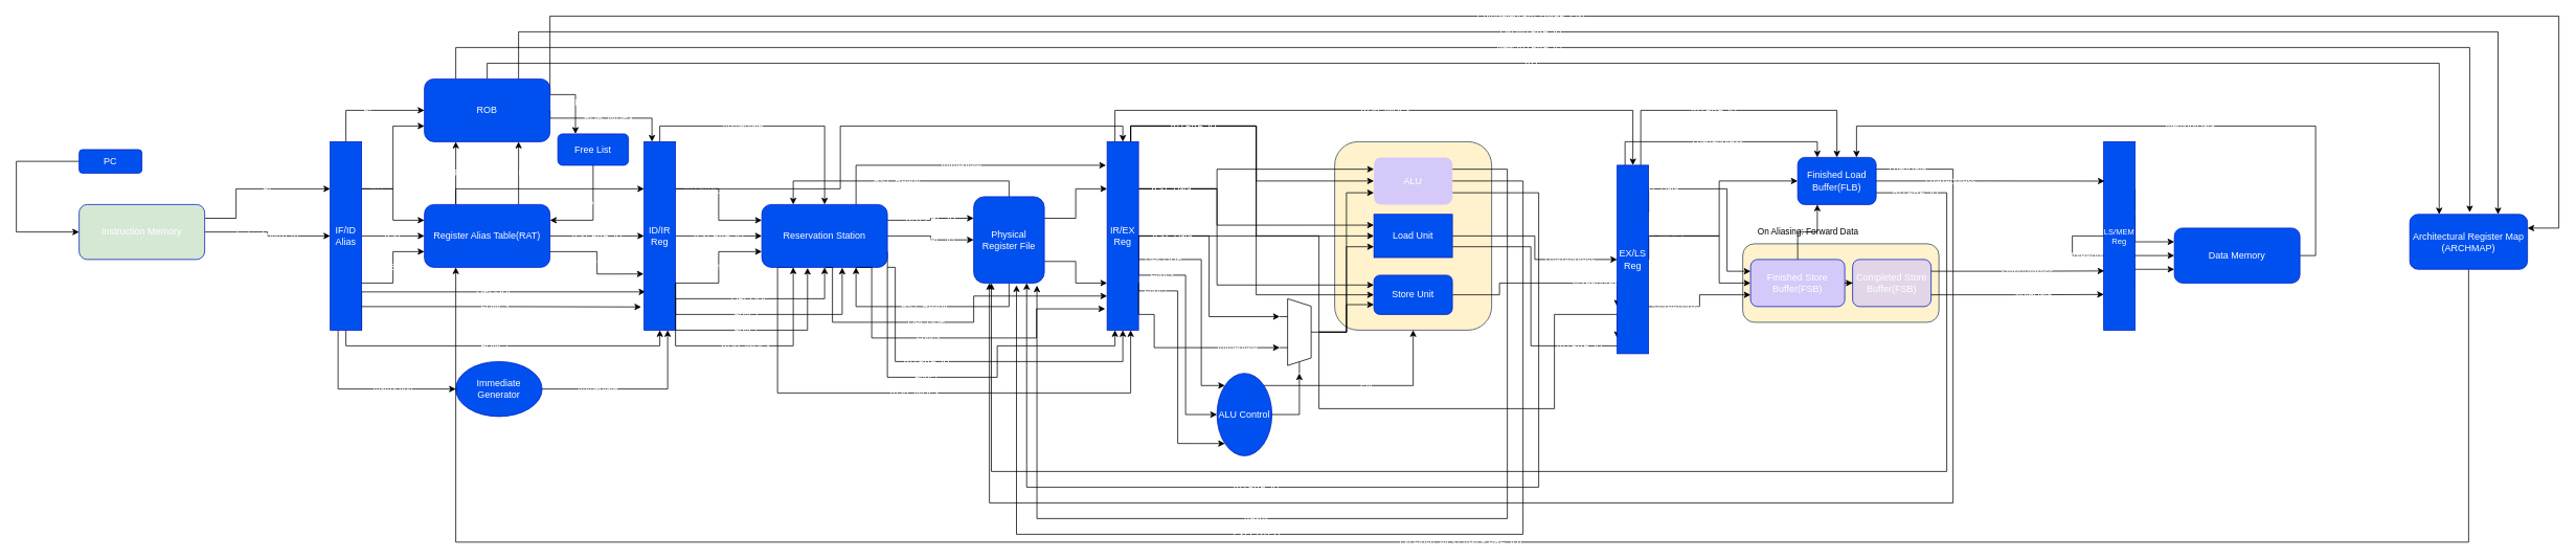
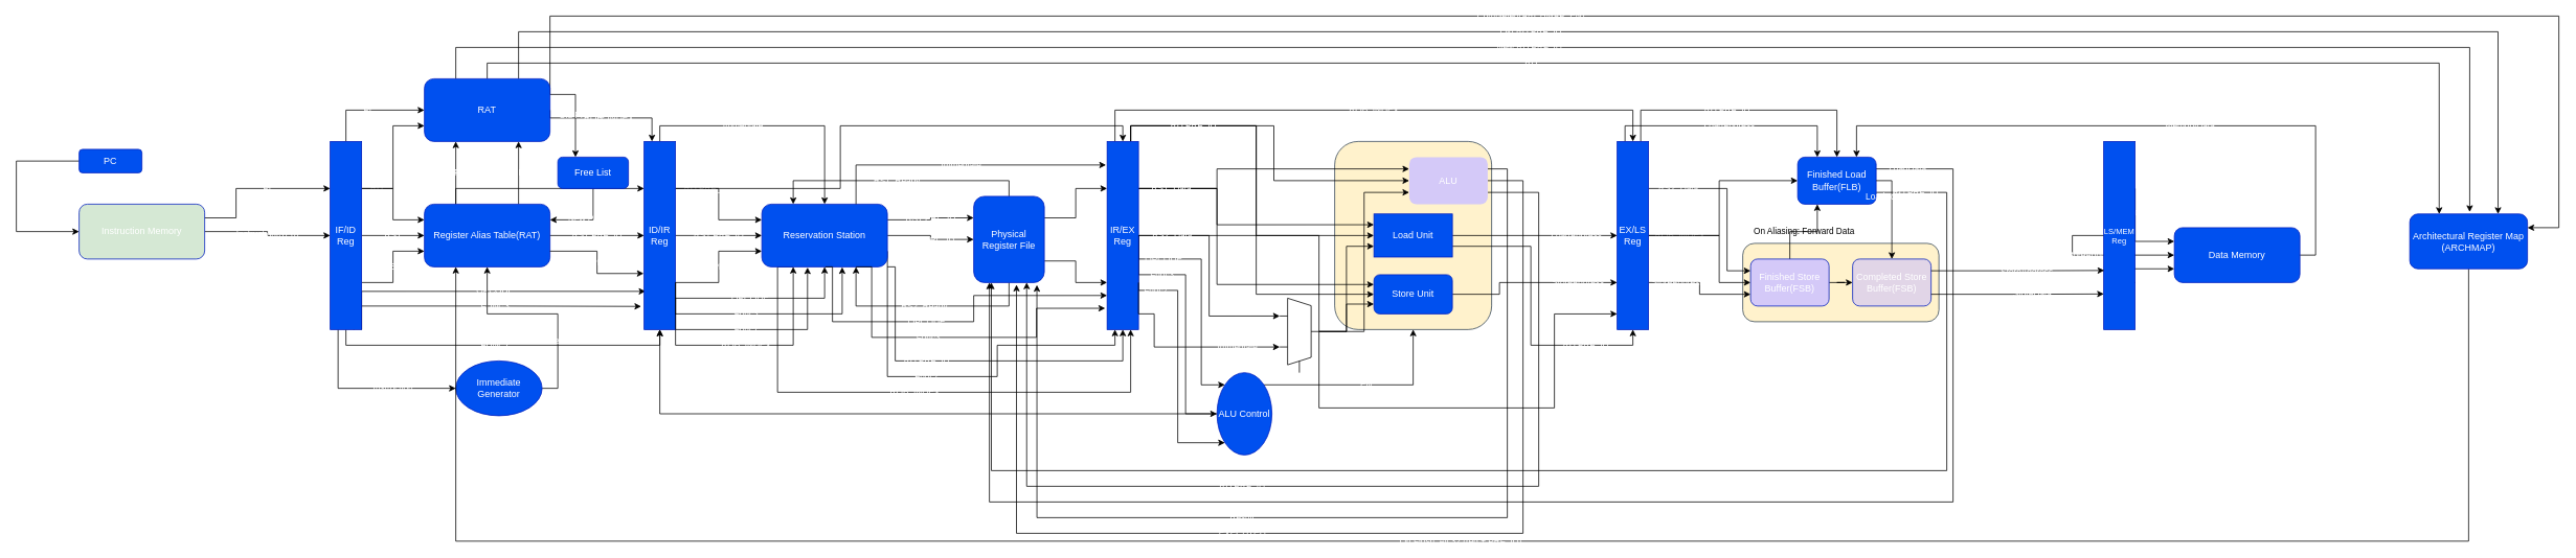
- <mxCell id="38" value="ROB" style="whiteSpace=wrap;html=1;fillColor=light-dark(#0050EF,#CEFFCE);strokeColor=#001DBC;fontColor=light-dark(#FFFFFF,#000000);rounded=1;labelBackgroundColor=none;" parent="1" vertex="1"><mxGeometry x="540" y="100" width="160" height="80" as="geometry" /></mxCell>
+ <mxCell id="38" value="RAT" style="whiteSpace=wrap;html=1;fillColor=light-dark(#0050EF,#CEFFCE);strokeColor=#001DBC;fontColor=light-dark(#FFFFFF,#000000);rounded=1;labelBackgroundColor=none;" parent="1" vertex="1"><mxGeometry x="540" y="100" width="160" height="80" as="geometry" /></mxCell>
- <mxCell id="116" value="Free List" style="rounded=1;whiteSpace=wrap;html=1;fillColor=light-dark(#0050EF,#FFE6CC);fontColor=light-dark(#FFFFFF,#000000);strokeColor=#001DBC;labelBackgroundColor=none;" parent="1" vertex="1"><mxGeometry x="710" y="170" width="90" height="40" as="geometry" /></mxCell>
+ <mxCell id="116" value="Free List" style="rounded=1;whiteSpace=wrap;html=1;fillColor=light-dark(#0050EF,#FFE6CC);fontColor=light-dark(#FFFFFF,#000000);strokeColor=#001DBC;labelBackgroundColor=none;" parent="1" vertex="1"><mxGeometry x="710" y="200" width="90" height="40" as="geometry" /></mxCell>
- <mxCell id="69" value="ALU" style="whiteSpace=wrap;html=1;fillColor=light-dark(#D4C9F8,#D4C9F8);strokeColor=none;fontColor=light-dark(#FFFFFF,#000000);rounded=1;labelBackgroundColor=none;" parent="1" vertex="1"><mxGeometry x="1750" y="200" width="100" height="60" as="geometry" /></mxCell>
+ <mxCell id="69" value="ALU" style="whiteSpace=wrap;html=1;fillColor=light-dark(#D4C9F8,#D4C9F8);strokeColor=none;fontColor=light-dark(#FFFFFF,#000000);rounded=1;labelBackgroundColor=none;" parent="1" vertex="1"><mxGeometry x="1795" y="200" width="100" height="60" as="geometry" /></mxCell>
- <mxCell id="109" value="LoadAddress" style="edgeStyle=orthogonalEdgeStyle;rounded=0;orthogonalLoop=1;jettySize=auto;html=1;exitX=1;exitY=0.5;exitDx=0;exitDy=0;entryX=0.027;entryY=0.209;entryDx=0;entryDy=0;entryPerimeter=0;strokeColor=light-dark(#000000,#000000);labelBackgroundColor=none;fontColor=light-dark(#FFFFFF,#000000);" parent="1" source="98" target="106" edge="1"><mxGeometry x="-0.339" relative="1" as="geometry"><mxPoint x="-1" as="offset" /></mxGeometry></mxCell>
+ <mxCell id="109" value="LoadAddress" style="edgeStyle=orthogonalEdgeStyle;rounded=0;orthogonalLoop=1;jettySize=auto;html=1;exitX=1;exitY=0.5;exitDx=0;exitDy=0;strokeColor=light-dark(#000000,#000000);labelBackgroundColor=none;fontColor=light-dark(#FFFFFF,#000000);" parent="1" source="98" target="102" edge="1"><mxGeometry x="-0.339" relative="1" as="geometry"><mxPoint x="-1" as="offset" /></mxGeometry></mxCell>
- <mxCell id="18" value="IF/ID Alias" style="rounded=0;whiteSpace=wrap;html=1;fillColor=light-dark(#0050EF,#DAE8FC);fontColor=light-dark(#FFFFFF,#000000);strokeColor=#001DBC;labelBackgroundColor=none;" parent="1" vertex="1"><mxGeometry x="420" y="180" width="40" height="240" as="geometry" /></mxCell>
+ <mxCell id="18" value="IF/ID Reg" style="rounded=0;whiteSpace=wrap;html=1;fillColor=light-dark(#0050EF,#DAE8FC);fontColor=light-dark(#FFFFFF,#000000);strokeColor=#001DBC;labelBackgroundColor=none;" parent="1" vertex="1"><mxGeometry x="420" y="180" width="40" height="240" as="geometry" /></mxCell>
- <mxCell id="81" value="EX/LS Reg" style="rounded=0;whiteSpace=wrap;html=1;fillColor=light-dark(#0050EF,#DAE8FC);fontColor=light-dark(#FFFFFF,#000000);strokeColor=#001DBC;gradientColor=none;labelBackgroundColor=none;" parent="1" vertex="1"><mxGeometry x="2060" y="210" width="40" height="240" as="geometry" /></mxCell>
+ <mxCell id="81" value="EX/LS Reg" style="rounded=0;whiteSpace=wrap;html=1;fillColor=light-dark(#0050EF,#DAE8FC);fontColor=light-dark(#FFFFFF,#000000);strokeColor=#001DBC;gradientColor=none;labelBackgroundColor=none;" parent="1" vertex="1"><mxGeometry x="2060" y="180" width="40" height="240" as="geometry" /></mxCell>
- <mxCell id="101" value="Finished Store Buffer(FSB)" style="whiteSpace=wrap;html=1;fillColor=light-dark(#D4C9F8,#D4C9F8);strokeColor=#001DBC;fontColor=light-dark(#FFFFFF,#000000);rounded=1;labelBackgroundColor=none;" parent="1" vertex="1"><mxGeometry x="2230" y="330" width="120" height="60" as="geometry" /></mxCell>
+ <mxCell id="101" value="Finished Store Buffer(FSB)" style="whiteSpace=wrap;html=1;fillColor=light-dark(#D4C9F8,#D4C9F8);strokeColor=#001DBC;fontColor=light-dark(#FFFFFF,#000000);rounded=1;labelBackgroundColor=none;" parent="1" vertex="1"><mxGeometry x="2230" y="330" width="100" height="60" as="geometry" /></mxCell>
- <mxCell id="47" value="Immediate" style="edgeStyle=orthogonalEdgeStyle;rounded=0;orthogonalLoop=1;jettySize=auto;html=1;exitX=1;exitY=0.5;exitDx=0;exitDy=0;entryX=0.75;entryY=1;entryDx=0;entryDy=0;strokeColor=light-dark(#000000,#000000);labelBackgroundColor=none;fontColor=light-dark(#FFFFFF,#000000);" parent="1" source="48" target="26" edge="1"><mxGeometry x="-0.4" relative="1" as="geometry"><mxPoint as="offset" /></mxGeometry></mxCell>
+ <mxCell id="47" value="Immediate" style="edgeStyle=orthogonalEdgeStyle;rounded=0;orthogonalLoop=1;jettySize=auto;html=1;exitX=1;exitY=0.5;exitDx=0;exitDy=0;strokeColor=light-dark(#000000,#000000);labelBackgroundColor=none;fontColor=light-dark(#FFFFFF,#000000);" parent="1" source="48" target="31" edge="1"><mxGeometry x="-0.4" relative="1" as="geometry"><mxPoint as="offset" /></mxGeometry></mxCell>
- <mxCell id="95" style="edgeStyle=orthogonalEdgeStyle;rounded=0;orthogonalLoop=1;jettySize=auto;html=1;entryX=0.3;entryY=1;entryDx=10;entryDy=0;entryPerimeter=0;strokeColor=light-dark(#000000,#414141);labelBackgroundColor=none;fontColor=light-dark(#FFFFFF,#000000);" parent="1" source="94" target="85" edge="1"><mxGeometry relative="1" as="geometry" /></mxCell>
+ <mxCell id="95" style="edgeStyle=orthogonalEdgeStyle;rounded=0;orthogonalLoop=1;jettySize=auto;html=1;strokeColor=light-dark(#000000,#414141);labelBackgroundColor=none;fontColor=light-dark(#FFFFFF,#000000);" parent="1" source="94" target="26" edge="1"><mxGeometry relative="1" as="geometry" /></mxCell>
